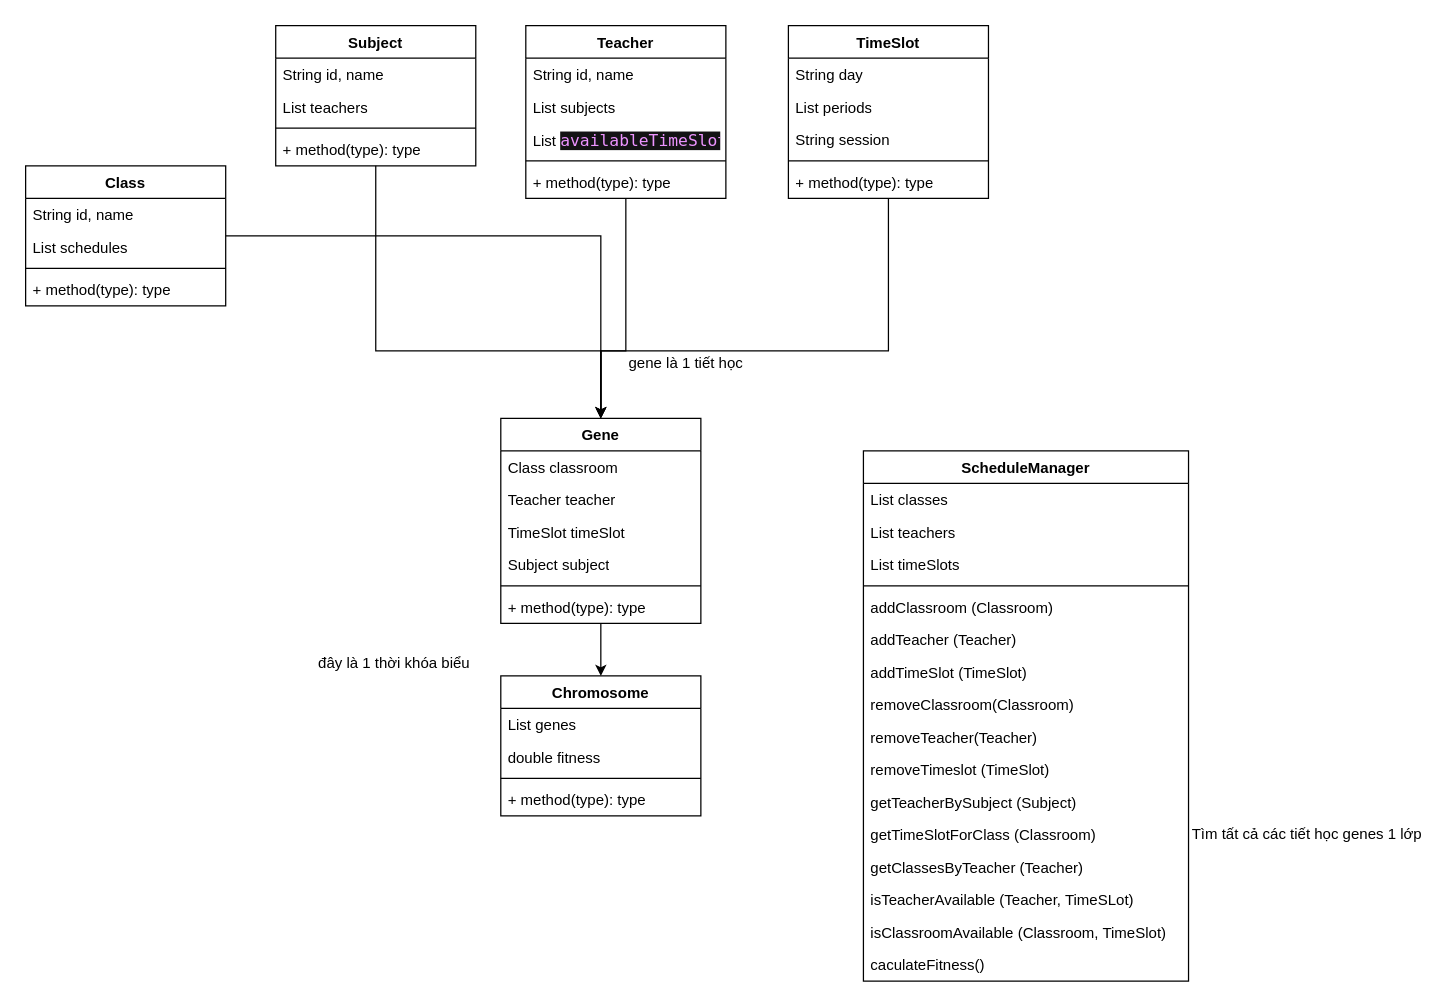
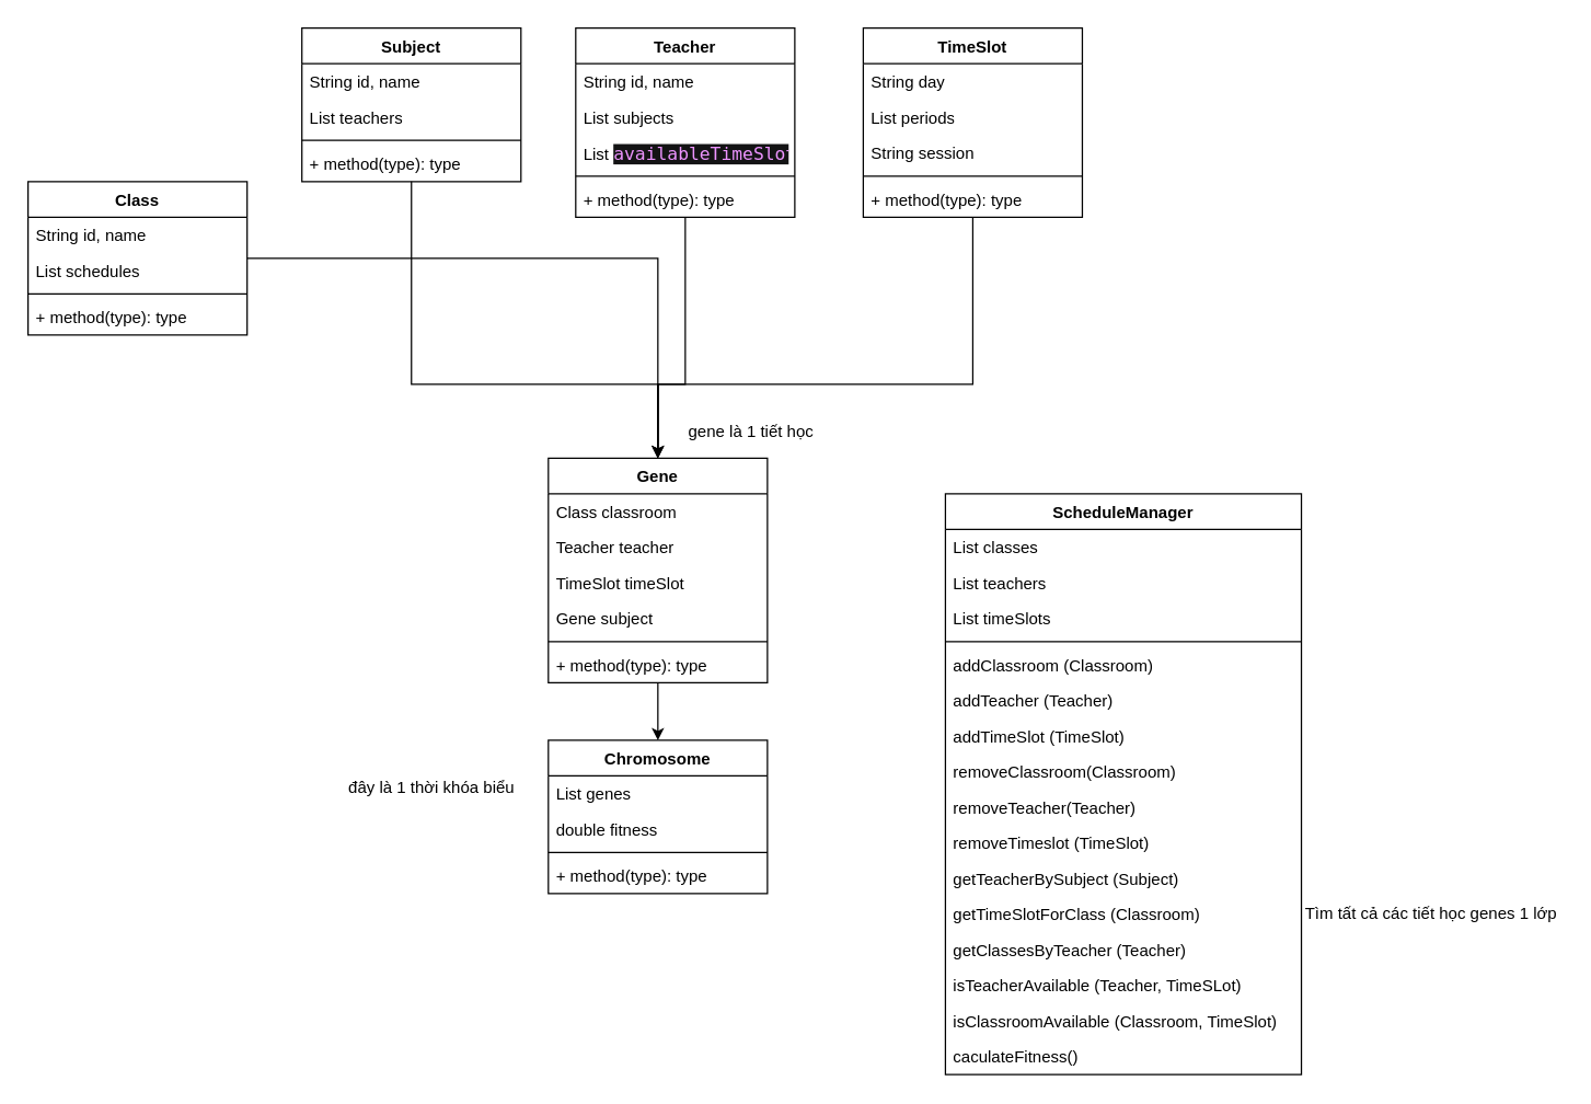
- <mxCell id="58" value="gene là 1 tiết học&amp;nbsp;" style="text;html=1;align=center;verticalAlign=middle;whiteSpace=wrap;rounded=0;" parent="1" vertex="1"><mxGeometry x="490" y="275" width="120" height="30" as="geometry" /></mxCell>
+ <mxCell id="58" value="gene là 1 tiết học&amp;nbsp;" style="text;html=1;align=center;verticalAlign=middle;whiteSpace=wrap;rounded=0;" parent="1" vertex="1"><mxGeometry x="490" y="300" width="120" height="30" as="geometry" /></mxCell>
- <mxCell id="50" value="Subject subject" style="text;strokeColor=none;fillColor=none;align=left;verticalAlign=top;spacingLeft=4;spacingRight=4;overflow=hidden;rotatable=0;points=[[0,0.5],[1,0.5]];portConstraint=eastwest;whiteSpace=wrap;html=1;" parent="46" vertex="1"><mxGeometry y="104" width="160" height="26" as="geometry" /></mxCell>
+ <mxCell id="50" value="Gene subject" style="text;strokeColor=none;fillColor=none;align=left;verticalAlign=top;spacingLeft=4;spacingRight=4;overflow=hidden;rotatable=0;points=[[0,0.5],[1,0.5]];portConstraint=eastwest;whiteSpace=wrap;html=1;" parent="46" vertex="1"><mxGeometry y="104" width="160" height="26" as="geometry" /></mxCell>
- <mxCell id="59" value="đây là 1 thời khóa biểu" style="text;html=1;align=center;verticalAlign=middle;whiteSpace=wrap;rounded=0;" parent="1" vertex="1"><mxGeometry x="240" y="515" width="150" height="30" as="geometry" /></mxCell>
+ <mxCell id="59" value="đây là 1 thời khóa biểu" style="text;html=1;align=center;verticalAlign=middle;whiteSpace=wrap;rounded=0;" parent="1" vertex="1"><mxGeometry x="240" y="560" width="150" height="30" as="geometry" /></mxCell>
